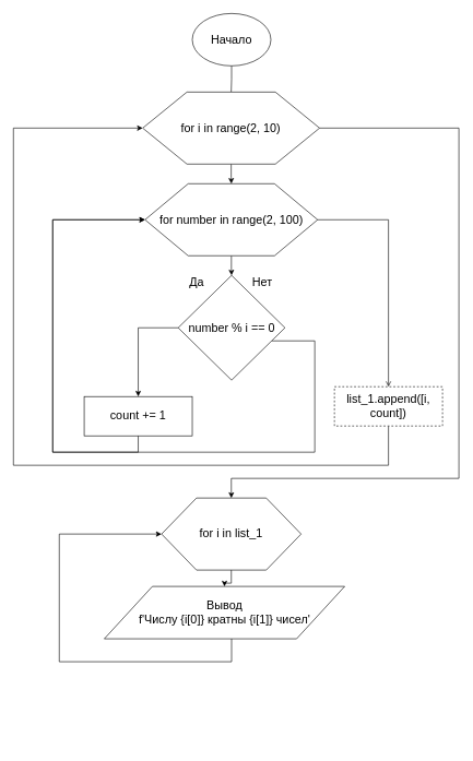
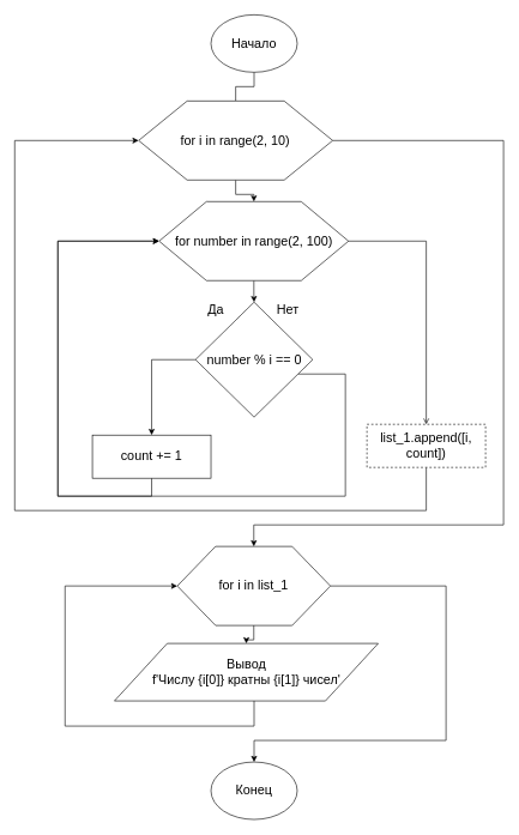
- <mxCell id="7" value="for i in range(2, 10)" style="shape=hexagon;perimeter=hexagonPerimeter2;whiteSpace=wrap;html=1;fontSize=18;" parent="1" vertex="1"><mxGeometry x="217.35" y="140" width="270" height="110" as="geometry" /></mxCell>
+ <mxCell id="7" value="for i in range(2, 10)" style="shape=hexagon;perimeter=hexagonPerimeter2;whiteSpace=wrap;html=1;fontSize=18;" parent="1" vertex="1"><mxGeometry x="192.35" y="140" width="270" height="110" as="geometry" /></mxCell>
+ <mxCell id="22" style="edgeStyle=orthogonalEdgeStyle;rounded=0;orthogonalLoop=1;jettySize=auto;html=1;entryX=0.5;entryY=0;entryDx=0;entryDy=0;" edge="1" parent="1" source="23" target="24"><mxGeometry relative="1" as="geometry"><Array as="points"><mxPoint x="620" y="815" /><mxPoint x="620" y="1030" /><mxPoint x="353" y="1030" /></Array></mxGeometry></mxCell>
+ <mxCell id="24" value="Конец" style="ellipse;whiteSpace=wrap;html=1;fontSize=18;" vertex="1" parent="1"><mxGeometry x="293" y="1060" width="120" height="80" as="geometry" /></mxCell>
